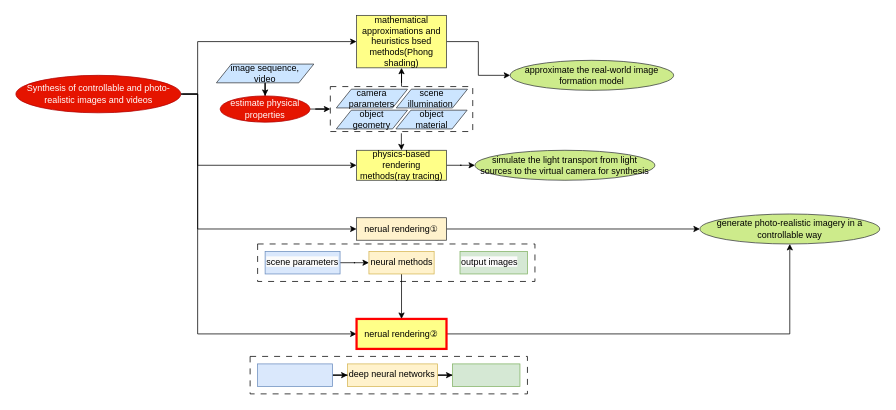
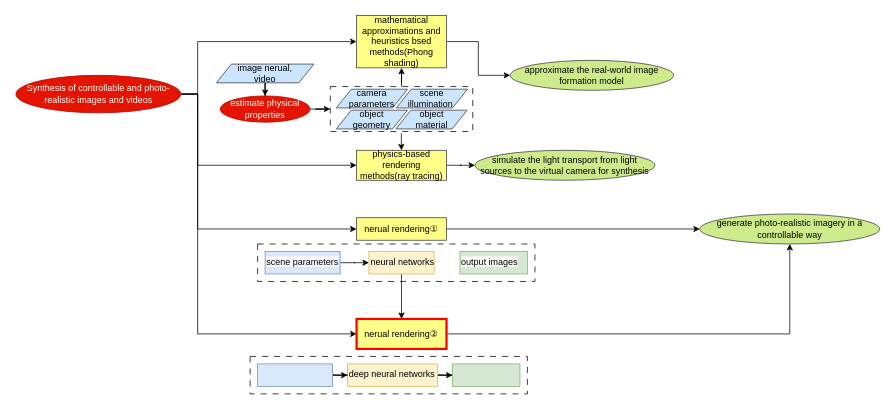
- <mxCell id="16" value="image sequence,&lt;br&gt;video" style="shape=parallelogram;perimeter=parallelogramPerimeter;whiteSpace=wrap;html=1;fixedSize=1;fillColor=#cce5ff;strokeColor=#36393d;" parent="1" vertex="1"><mxGeometry x="288" y="85" width="130" height="25" as="geometry" /></mxCell>
+ <mxCell id="16" value="image nerual,&lt;br&gt;video" style="shape=parallelogram;perimeter=parallelogramPerimeter;whiteSpace=wrap;html=1;fixedSize=1;fillColor=#cce5ff;strokeColor=#36393d;" parent="1" vertex="1"><mxGeometry x="288" y="85" width="130" height="25" as="geometry" /></mxCell>
- <mxCell id="27" value="nerual rendering①" style="rounded=0;whiteSpace=wrap;html=1;fillColor=#fff2cc;strokeColor=#36393d;" vertex="1" parent="1"><mxGeometry x="475" y="290" width="120" height="30" as="geometry" /></mxCell>
+ <mxCell id="27" value="nerual rendering①" style="rounded=0;whiteSpace=wrap;html=1;fillColor=#ffff88;strokeColor=#36393d;" vertex="1" parent="1"><mxGeometry x="475" y="290" width="120" height="30" as="geometry" /></mxCell>
- <mxCell id="32" value="neural methods" style="text;whiteSpace=wrap;html=1;fillColor=#fff2cc;strokeColor=#d6b656;" vertex="1" parent="1"><mxGeometry x="491.5" y="335" width="87" height="30" as="geometry" /></mxCell>
+ <mxCell id="32" value="neural networks" style="text;whiteSpace=wrap;html=1;fillColor=#fff2cc;strokeColor=#d6b656;" vertex="1" parent="1"><mxGeometry x="491.5" y="335" width="87" height="30" as="geometry" /></mxCell>
